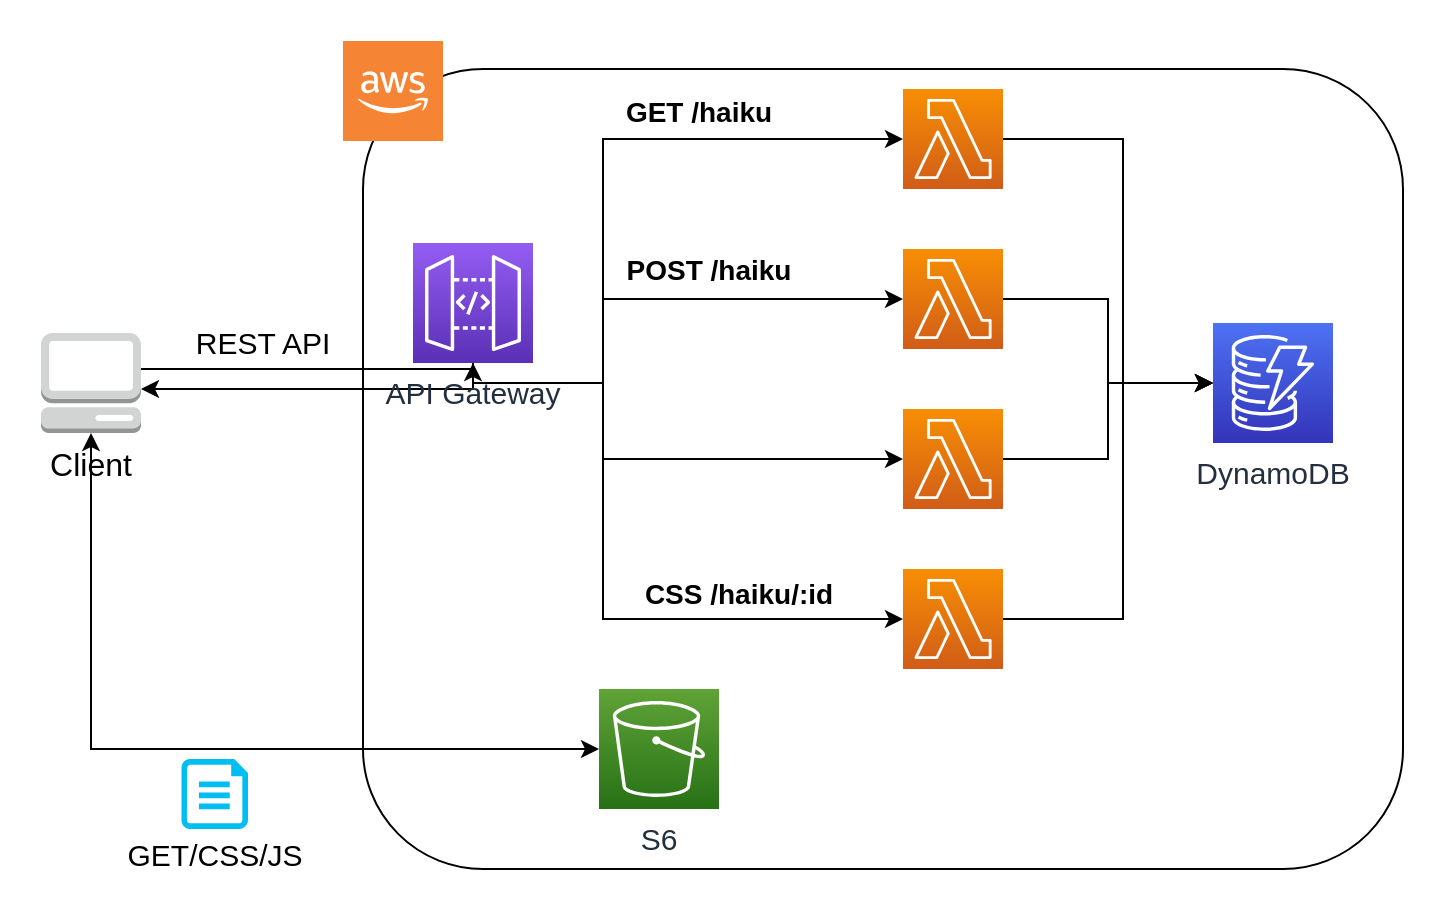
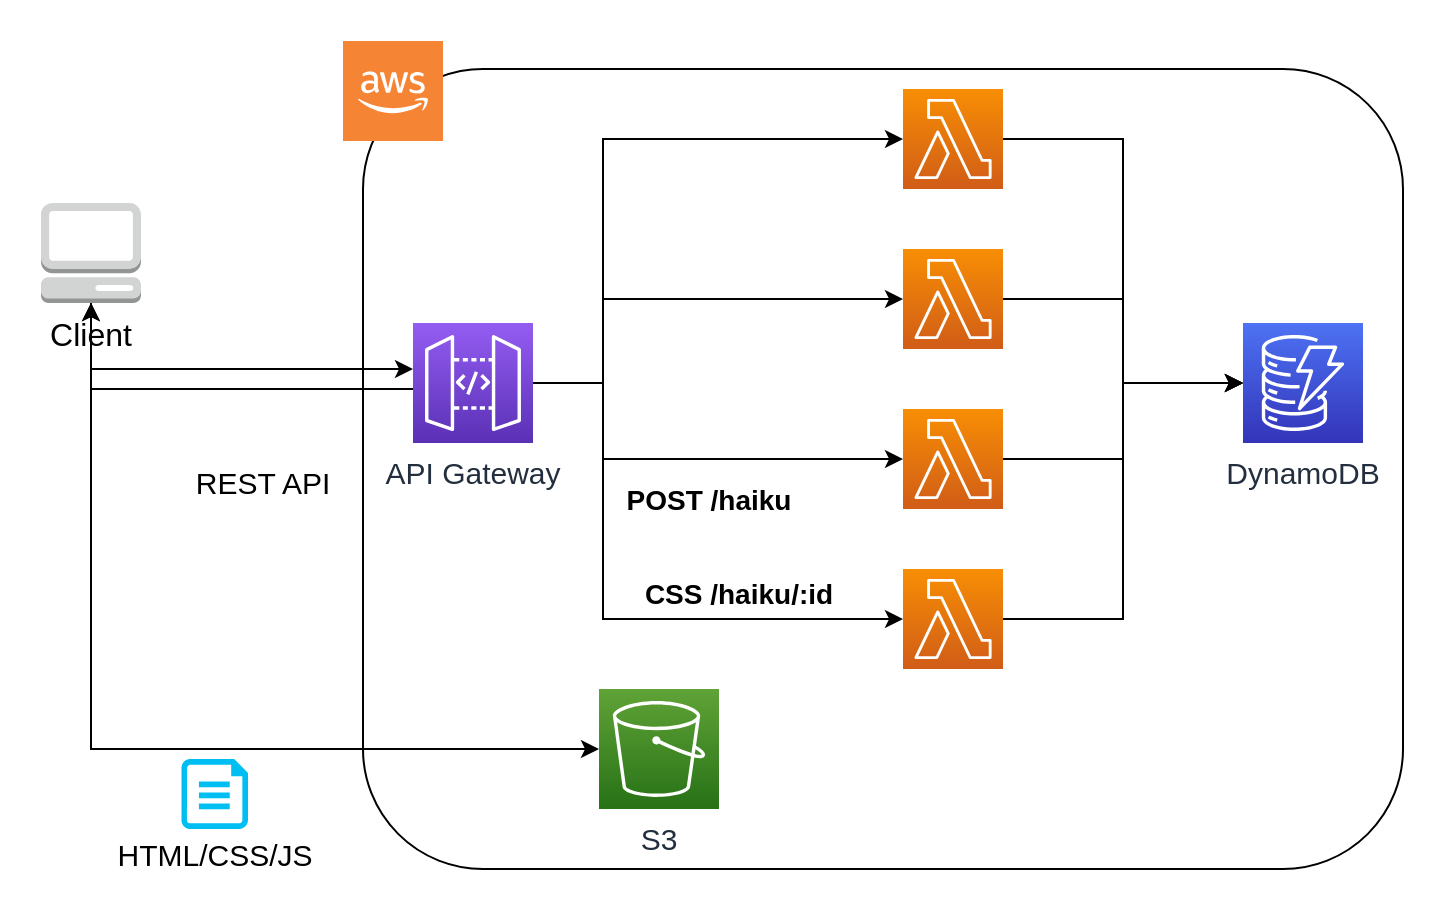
- <mxCell id="15" value="GET /haiku" style="text;html=1;align=center;verticalAlign=middle;resizable=0;points=[];autosize=1;fontSize=14;fontStyle=1" parent="1" vertex="1"><mxGeometry x="304" y="46" width="90" height="20" as="geometry" /></mxCell>
- <mxCell id="22" value="POST /haiku" style="text;html=1;align=center;verticalAlign=middle;resizable=0;points=[];autosize=1;fontSize=14;fontStyle=1" parent="1" vertex="1"><mxGeometry x="304" y="125" width="100" height="20" as="geometry" /></mxCell>
+ <mxCell id="22" value="POST /haiku" style="text;html=1;align=center;verticalAlign=middle;resizable=0;points=[];autosize=1;fontSize=14;fontStyle=1" parent="1" vertex="1"><mxGeometry x="304" y="240" width="100" height="20" as="geometry" /></mxCell>
- <mxCell id="12" value="API Gateway" style="outlineConnect=0;fontColor=#232F3E;gradientColor=#945DF2;gradientDirection=north;fillColor=#5A30B5;strokeColor=#ffffff;dashed=0;verticalLabelPosition=bottom;verticalAlign=top;align=center;html=1;fontSize=15;fontStyle=0;aspect=fixed;shape=mxgraph.aws4.resourceIcon;resIcon=mxgraph.aws4.api_gateway;" parent="1" vertex="1"><mxGeometry x="206" y="121" width="60" height="60" as="geometry" /></mxCell>
+ <mxCell id="12" value="API Gateway" style="outlineConnect=0;fontColor=#232F3E;gradientColor=#945DF2;gradientDirection=north;fillColor=#5A30B5;strokeColor=#ffffff;dashed=0;verticalLabelPosition=bottom;verticalAlign=top;align=center;html=1;fontSize=15;fontStyle=0;aspect=fixed;shape=mxgraph.aws4.resourceIcon;resIcon=mxgraph.aws4.api_gateway;" parent="1" vertex="1"><mxGeometry x="206" y="161" width="60" height="60" as="geometry" /></mxCell>
- <mxCell id="25" value="REST API" style="text;html=1;align=center;verticalAlign=middle;resizable=0;points=[];autosize=1;fontSize=15;" parent="1" vertex="1"><mxGeometry x="91" y="161" width="80" height="20" as="geometry" /></mxCell>
+ <mxCell id="25" value="REST API" style="text;html=1;align=center;verticalAlign=middle;resizable=0;points=[];autosize=1;fontSize=15;" parent="1" vertex="1"><mxGeometry x="91" y="231" width="80" height="20" as="geometry" /></mxCell>
- <mxCell id="5" value="Client" style="outlineConnect=0;dashed=0;verticalLabelPosition=bottom;verticalAlign=top;align=center;html=1;shape=mxgraph.aws3.management_console;fillColor=#D2D3D3;gradientColor=none;aspect=fixed;fontSize=16;" parent="1" vertex="1"><mxGeometry x="20" y="166" width="50" height="50" as="geometry" /></mxCell>
+ <mxCell id="5" value="Client" style="outlineConnect=0;dashed=0;verticalLabelPosition=bottom;verticalAlign=top;align=center;html=1;shape=mxgraph.aws3.management_console;fillColor=#D2D3D3;gradientColor=none;aspect=fixed;fontSize=16;" parent="1" vertex="1"><mxGeometry x="20" y="101" width="50" height="50" as="geometry" /></mxCell>
- <mxCell id="24" value="DynamoDB" style="outlineConnect=0;fontColor=#232F3E;gradientColor=#4D72F3;gradientDirection=north;fillColor=#3334B9;strokeColor=#ffffff;dashed=0;verticalLabelPosition=bottom;verticalAlign=top;align=center;html=1;fontSize=15;fontStyle=0;aspect=fixed;shape=mxgraph.aws4.resourceIcon;resIcon=mxgraph.aws4.dynamodb;" parent="1" vertex="1"><mxGeometry x="606" y="161" width="60" height="60" as="geometry" /></mxCell>
+ <mxCell id="24" value="DynamoDB" style="outlineConnect=0;fontColor=#232F3E;gradientColor=#4D72F3;gradientDirection=north;fillColor=#3334B9;strokeColor=#ffffff;dashed=0;verticalLabelPosition=bottom;verticalAlign=top;align=center;html=1;fontSize=15;fontStyle=0;aspect=fixed;shape=mxgraph.aws4.resourceIcon;resIcon=mxgraph.aws4.dynamodb;" parent="1" vertex="1"><mxGeometry x="621" y="161" width="60" height="60" as="geometry" /></mxCell>
- <mxCell id="26" value="&lt;span style=&quot;font-size: 15px&quot;&gt;S6&lt;/span&gt;" style="outlineConnect=0;fontColor=#232F3E;gradientColor=#60A337;gradientDirection=north;fillColor=#277116;strokeColor=#ffffff;dashed=0;verticalLabelPosition=bottom;verticalAlign=top;align=center;html=1;fontSize=12;fontStyle=0;aspect=fixed;shape=mxgraph.aws4.resourceIcon;resIcon=mxgraph.aws4.s3;" vertex="1" parent="1"><mxGeometry x="299" y="344" width="60" height="60" as="geometry" /></mxCell>
+ <mxCell id="26" value="&lt;span style=&quot;font-size: 15px&quot;&gt;S3&lt;/span&gt;" style="outlineConnect=0;fontColor=#232F3E;gradientColor=#60A337;gradientDirection=north;fillColor=#277116;strokeColor=#ffffff;dashed=0;verticalLabelPosition=bottom;verticalAlign=top;align=center;html=1;fontSize=12;fontStyle=0;aspect=fixed;shape=mxgraph.aws4.resourceIcon;resIcon=mxgraph.aws4.s3;" vertex="1" parent="1"><mxGeometry x="299" y="344" width="60" height="60" as="geometry" /></mxCell>
- <mxCell id="28" value="GET/CSS/JS" style="text;html=1;align=center;verticalAlign=middle;resizable=0;points=[];autosize=1;fontSize=15;" vertex="1" parent="1"><mxGeometry x="51.88" y="417" width="110" height="20" as="geometry" /></mxCell>
+ <mxCell id="28" value="HTML/CSS/JS" style="text;html=1;align=center;verticalAlign=middle;resizable=0;points=[];autosize=1;fontSize=15;" vertex="1" parent="1"><mxGeometry x="51.88" y="417" width="110" height="20" as="geometry" /></mxCell>
